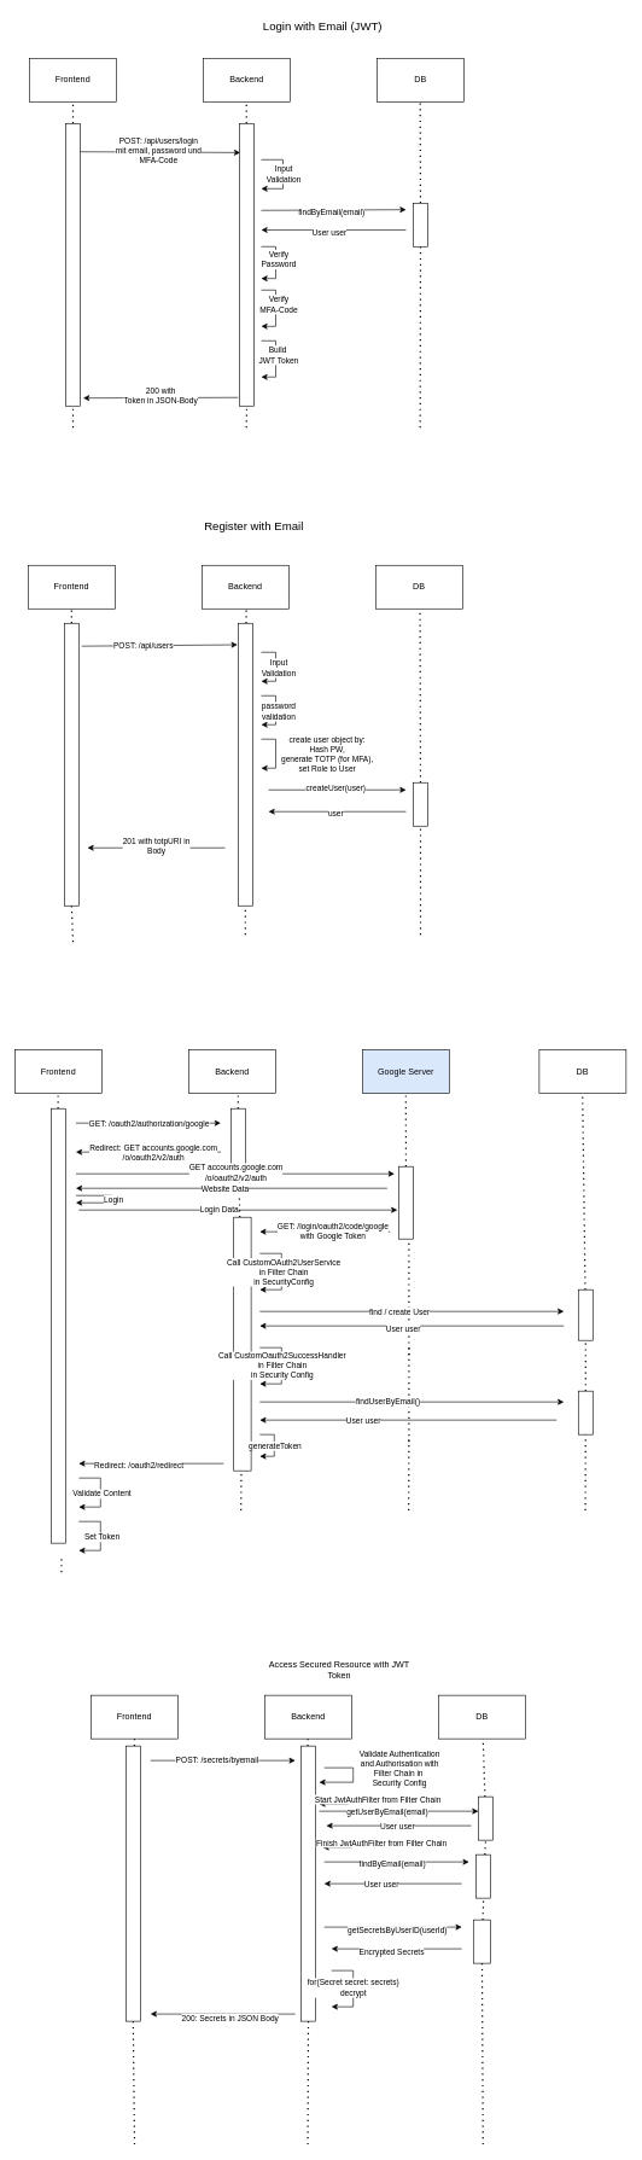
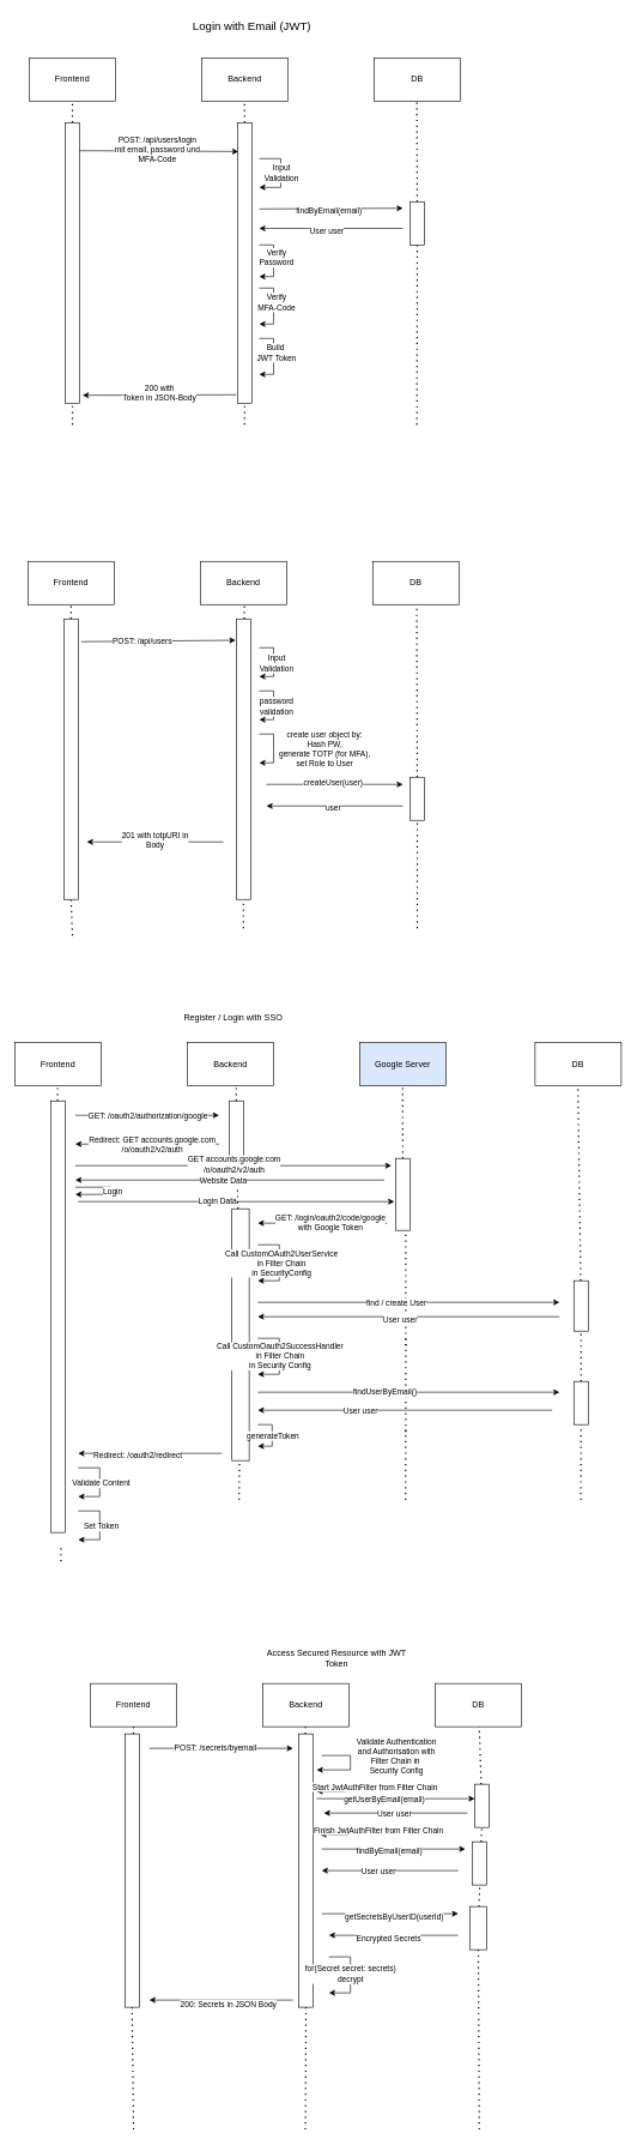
- <mxCell id="30" value="&lt;div&gt;&lt;font style=&quot;font-size: 16px;&quot;&gt;Login with Email (JWT)&lt;/font&gt;&lt;/div&gt;" style="text;html=1;align=center;verticalAlign=middle;whiteSpace=wrap;rounded=0;" parent="1" vertex="1"><mxGeometry x="335" y="20" width="220" height="30" as="geometry" /></mxCell>
+ <mxCell id="30" value="&lt;div&gt;&lt;font style=&quot;font-size: 16px;&quot;&gt;Login with Email (JWT)&lt;/font&gt;&lt;/div&gt;" style="text;html=1;align=center;verticalAlign=middle;whiteSpace=wrap;rounded=0;" parent="1" vertex="1"><mxGeometry x="240" y="20" width="220" height="30" as="geometry" /></mxCell>
- <mxCell id="31" value="&lt;div&gt;&lt;font style=&quot;font-size: 16px;&quot;&gt;Register with Email&lt;/font&gt;&lt;/div&gt;" style="text;html=1;align=center;verticalAlign=middle;whiteSpace=wrap;rounded=0;" parent="1" vertex="1"><mxGeometry x="240" y="710" width="220" height="30" as="geometry" /></mxCell>
+ <mxCell id="58" value="&lt;div&gt;Register / Login with SSO&lt;/div&gt;" style="text;html=1;align=center;verticalAlign=middle;whiteSpace=wrap;rounded=0;" parent="1" vertex="1"><mxGeometry x="214" y="1400" width="220" height="30" as="geometry" /></mxCell>
